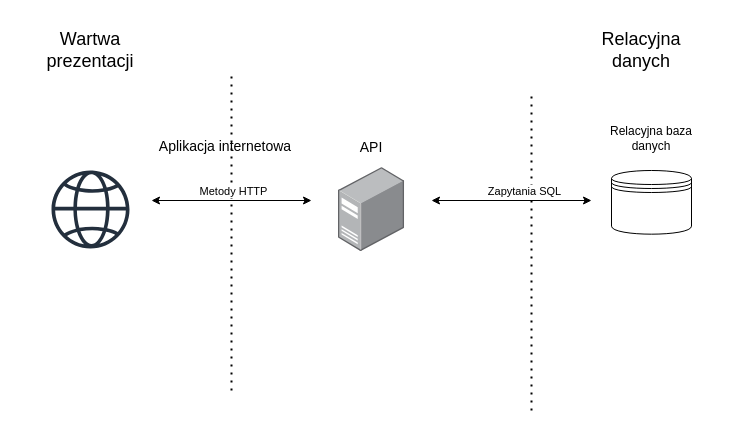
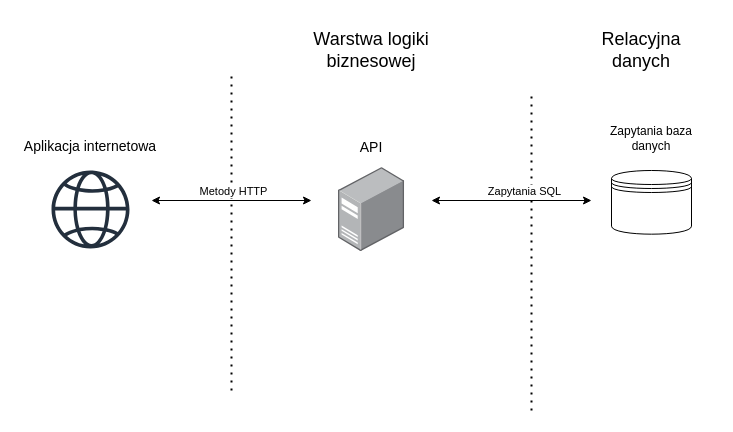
- <mxCell id="4" value="&lt;font style=&quot;font-size: 18px;&quot;&gt;Wartwa prezentacji&lt;/font&gt;" style="text;html=1;align=center;verticalAlign=middle;whiteSpace=wrap;rounded=0;" parent="1" vertex="1"><mxGeometry x="20" y="20" width="140" height="60" as="geometry" /></mxCell>
+ <mxCell id="5" value="&lt;font style=&quot;font-size: 18px;&quot;&gt;Warstwa logiki biznesowej&lt;/font&gt;" style="text;html=1;align=center;verticalAlign=middle;whiteSpace=wrap;rounded=0;" parent="1" vertex="1"><mxGeometry x="301" y="20" width="140" height="60" as="geometry" /></mxCell>
- <mxCell id="12" value="&lt;font style=&quot;font-size: 12px;&quot;&gt;Relacyjna baza danych&lt;/font&gt;" style="text;html=1;align=center;verticalAlign=middle;whiteSpace=wrap;rounded=0;" parent="1" vertex="1"><mxGeometry x="601" y="123.24" width="100" height="30" as="geometry" /></mxCell>
+ <mxCell id="12" value="&lt;font style=&quot;font-size: 12px;&quot;&gt;Zapytania baza danych&lt;/font&gt;" style="text;html=1;align=center;verticalAlign=middle;whiteSpace=wrap;rounded=0;" parent="1" vertex="1"><mxGeometry x="601" y="123.24" width="100" height="30" as="geometry" /></mxCell>
- <mxCell id="10" value="&lt;font style=&quot;font-size: 14px;&quot;&gt;Aplikacja internetowa&lt;/font&gt;" style="text;html=1;align=center;verticalAlign=middle;whiteSpace=wrap;rounded=0;" parent="1" vertex="1"><mxGeometry x="155" y="123.24" width="140" height="46.51" as="geometry" /></mxCell>
+ <mxCell id="10" value="&lt;font style=&quot;font-size: 14px;&quot;&gt;Aplikacja internetowa&lt;/font&gt;" style="text;html=1;align=center;verticalAlign=middle;whiteSpace=wrap;rounded=0;" parent="1" vertex="1"><mxGeometry x="20" y="123.24" width="140" height="46.51" as="geometry" /></mxCell>
